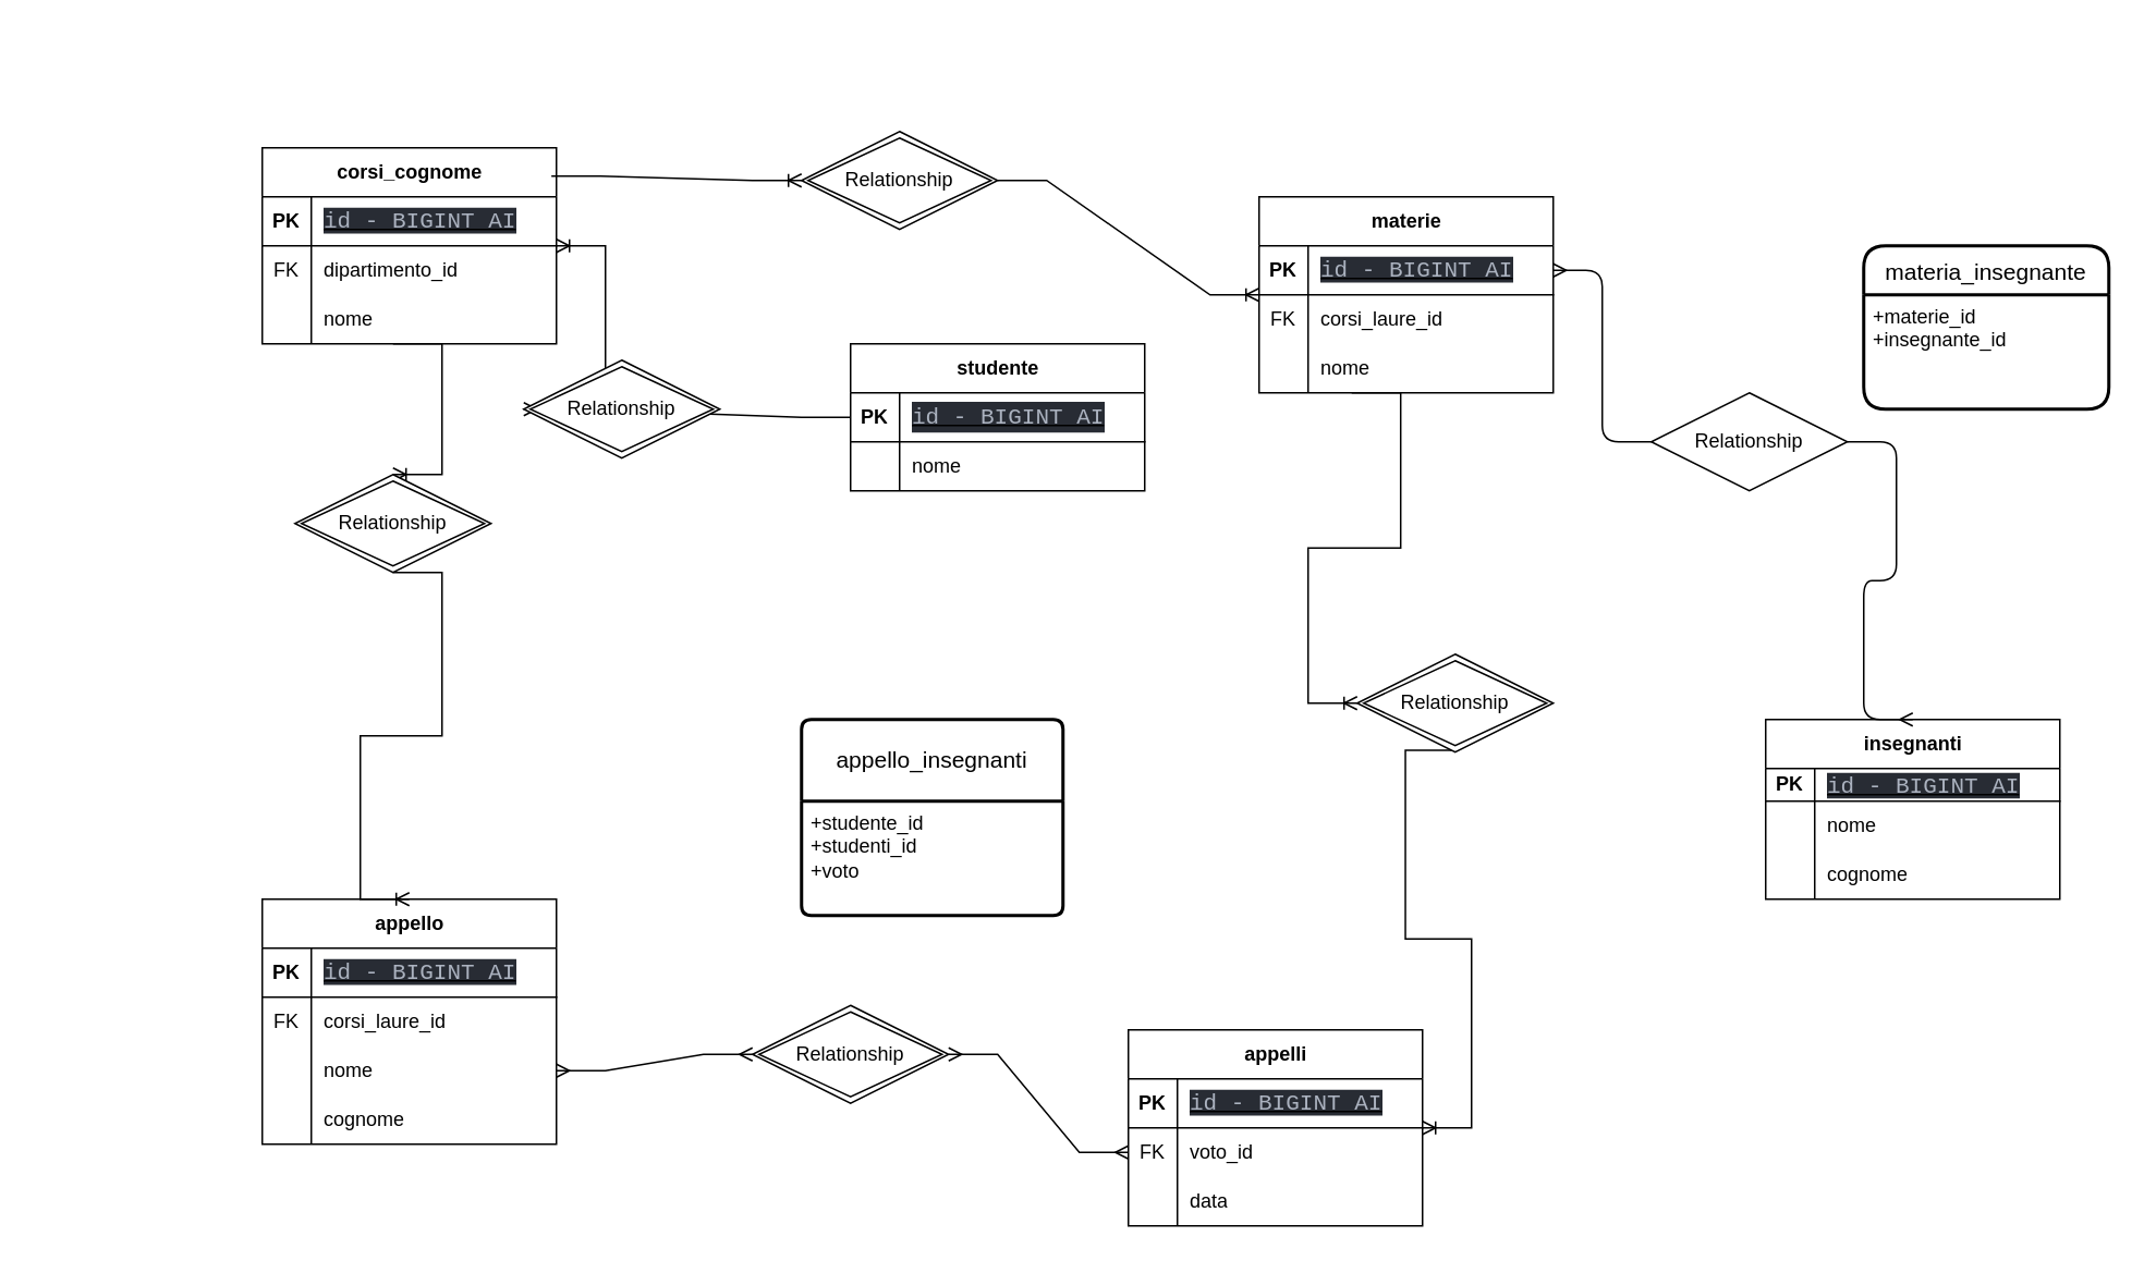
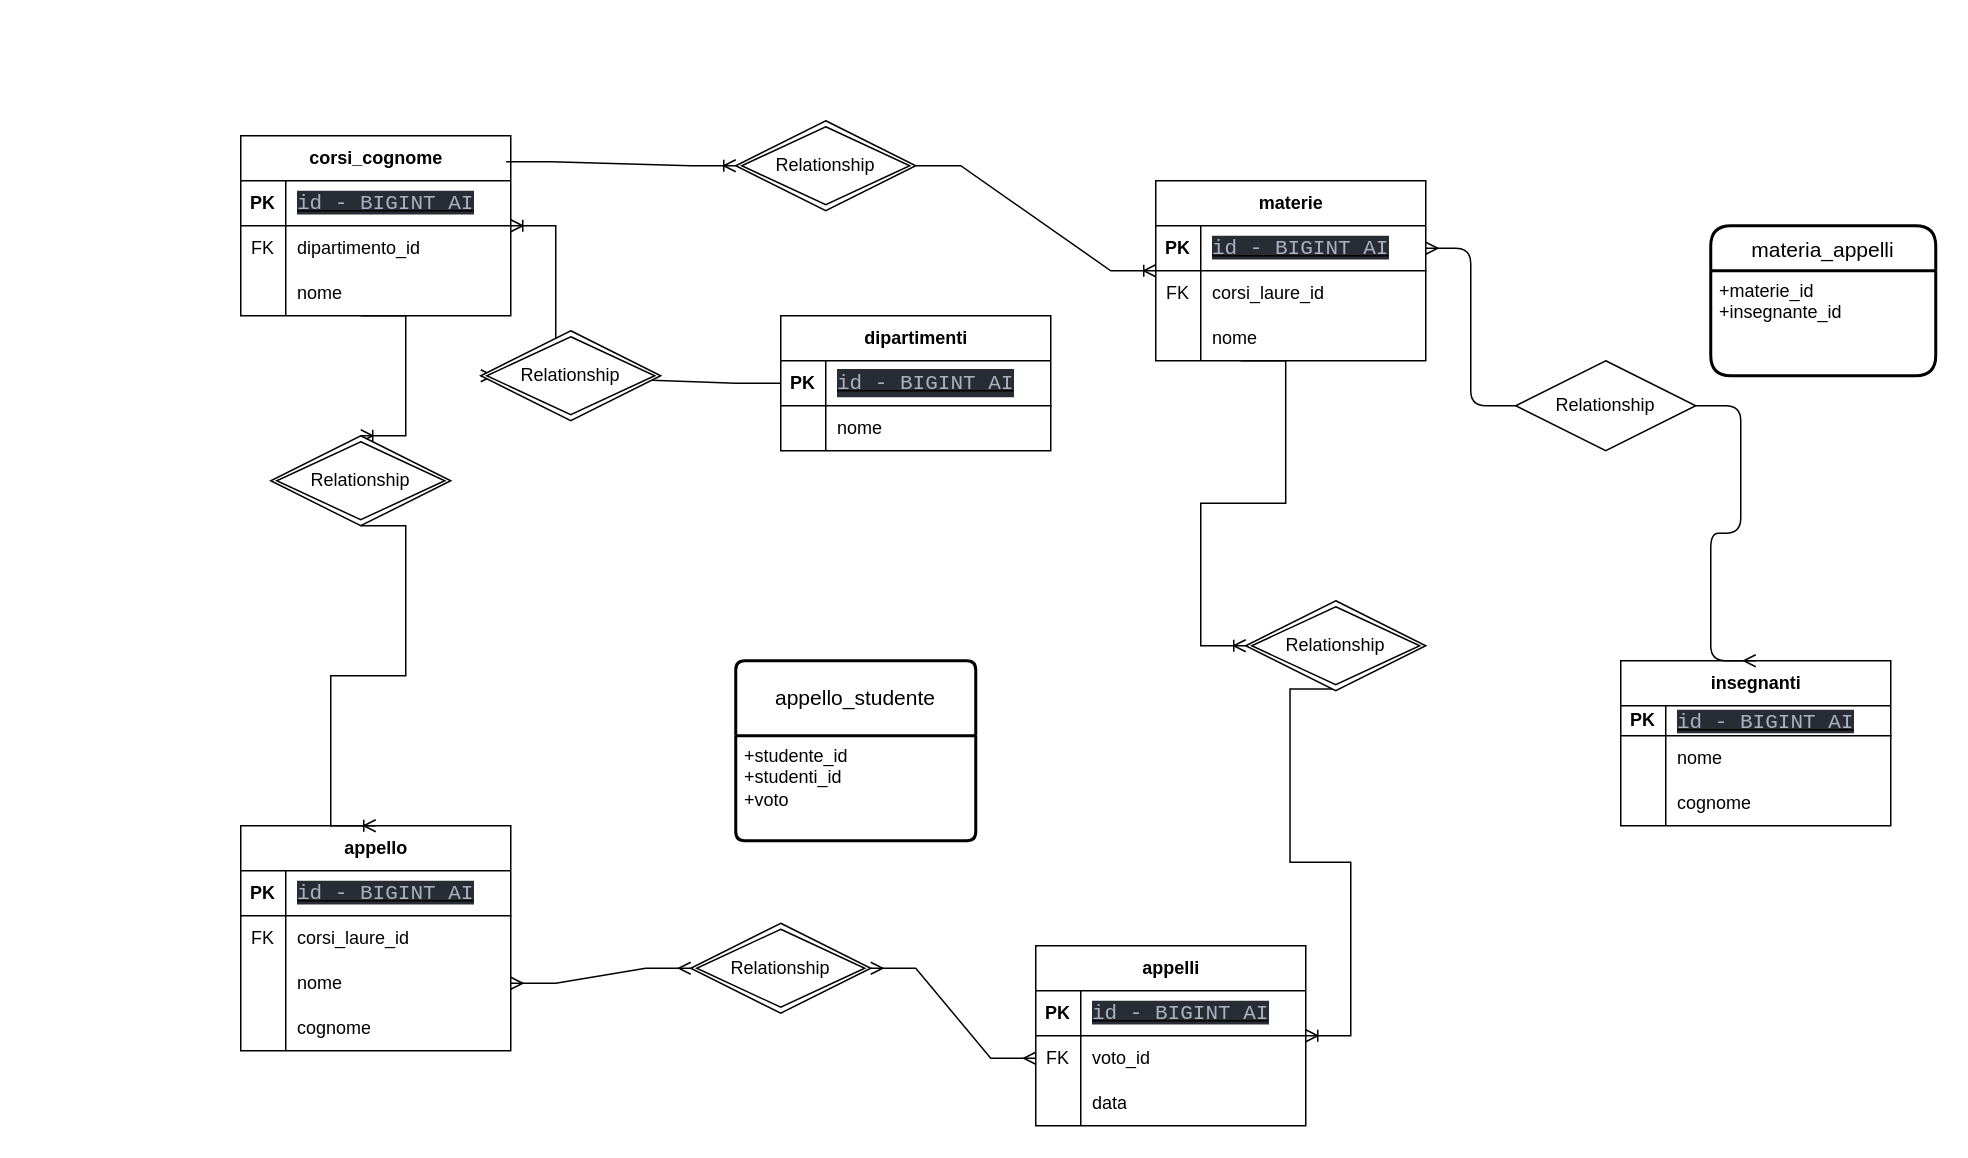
- <mxCell id="79" value="materia_insegnante" style="swimlane;childLayout=stackLayout;horizontal=1;startSize=30;horizontalStack=0;rounded=1;fontSize=14;fontStyle=0;strokeWidth=2;resizeParent=0;resizeLast=1;shadow=0;dashed=0;align=center;" vertex="1" parent="1"><mxGeometry x="1140" y="150" width="150" height="100" as="geometry" /></mxCell>
+ <mxCell id="79" value="materia_appelli" style="swimlane;childLayout=stackLayout;horizontal=1;startSize=30;horizontalStack=0;rounded=1;fontSize=14;fontStyle=0;strokeWidth=2;resizeParent=0;resizeLast=1;shadow=0;dashed=0;align=center;" vertex="1" parent="1"><mxGeometry x="1140" y="150" width="150" height="100" as="geometry" /></mxCell>
- <mxCell id="2" value="studente" style="shape=table;startSize=30;container=1;collapsible=1;childLayout=tableLayout;fixedRows=1;rowLines=0;fontStyle=1;align=center;resizeLast=1;html=1;" parent="1" vertex="1"><mxGeometry x="520" y="210" width="180" height="90" as="geometry" /></mxCell>
+ <mxCell id="2" value="dipartimenti" style="shape=table;startSize=30;container=1;collapsible=1;childLayout=tableLayout;fixedRows=1;rowLines=0;fontStyle=1;align=center;resizeLast=1;html=1;" parent="1" vertex="1"><mxGeometry x="520" y="210" width="180" height="90" as="geometry" /></mxCell>
- <mxCell id="62" value="appello_insegnanti" style="swimlane;childLayout=stackLayout;horizontal=1;startSize=50;horizontalStack=0;rounded=1;fontSize=14;fontStyle=0;strokeWidth=2;resizeParent=0;resizeLast=1;shadow=0;dashed=0;align=center;arcSize=4;whiteSpace=wrap;html=1;" parent="1" vertex="1"><mxGeometry x="490" y="440" width="160" height="120" as="geometry" /></mxCell>
+ <mxCell id="62" value="appello_studente" style="swimlane;childLayout=stackLayout;horizontal=1;startSize=50;horizontalStack=0;rounded=1;fontSize=14;fontStyle=0;strokeWidth=2;resizeParent=0;resizeLast=1;shadow=0;dashed=0;align=center;arcSize=4;whiteSpace=wrap;html=1;" parent="1" vertex="1"><mxGeometry x="490" y="440" width="160" height="120" as="geometry" /></mxCell>
